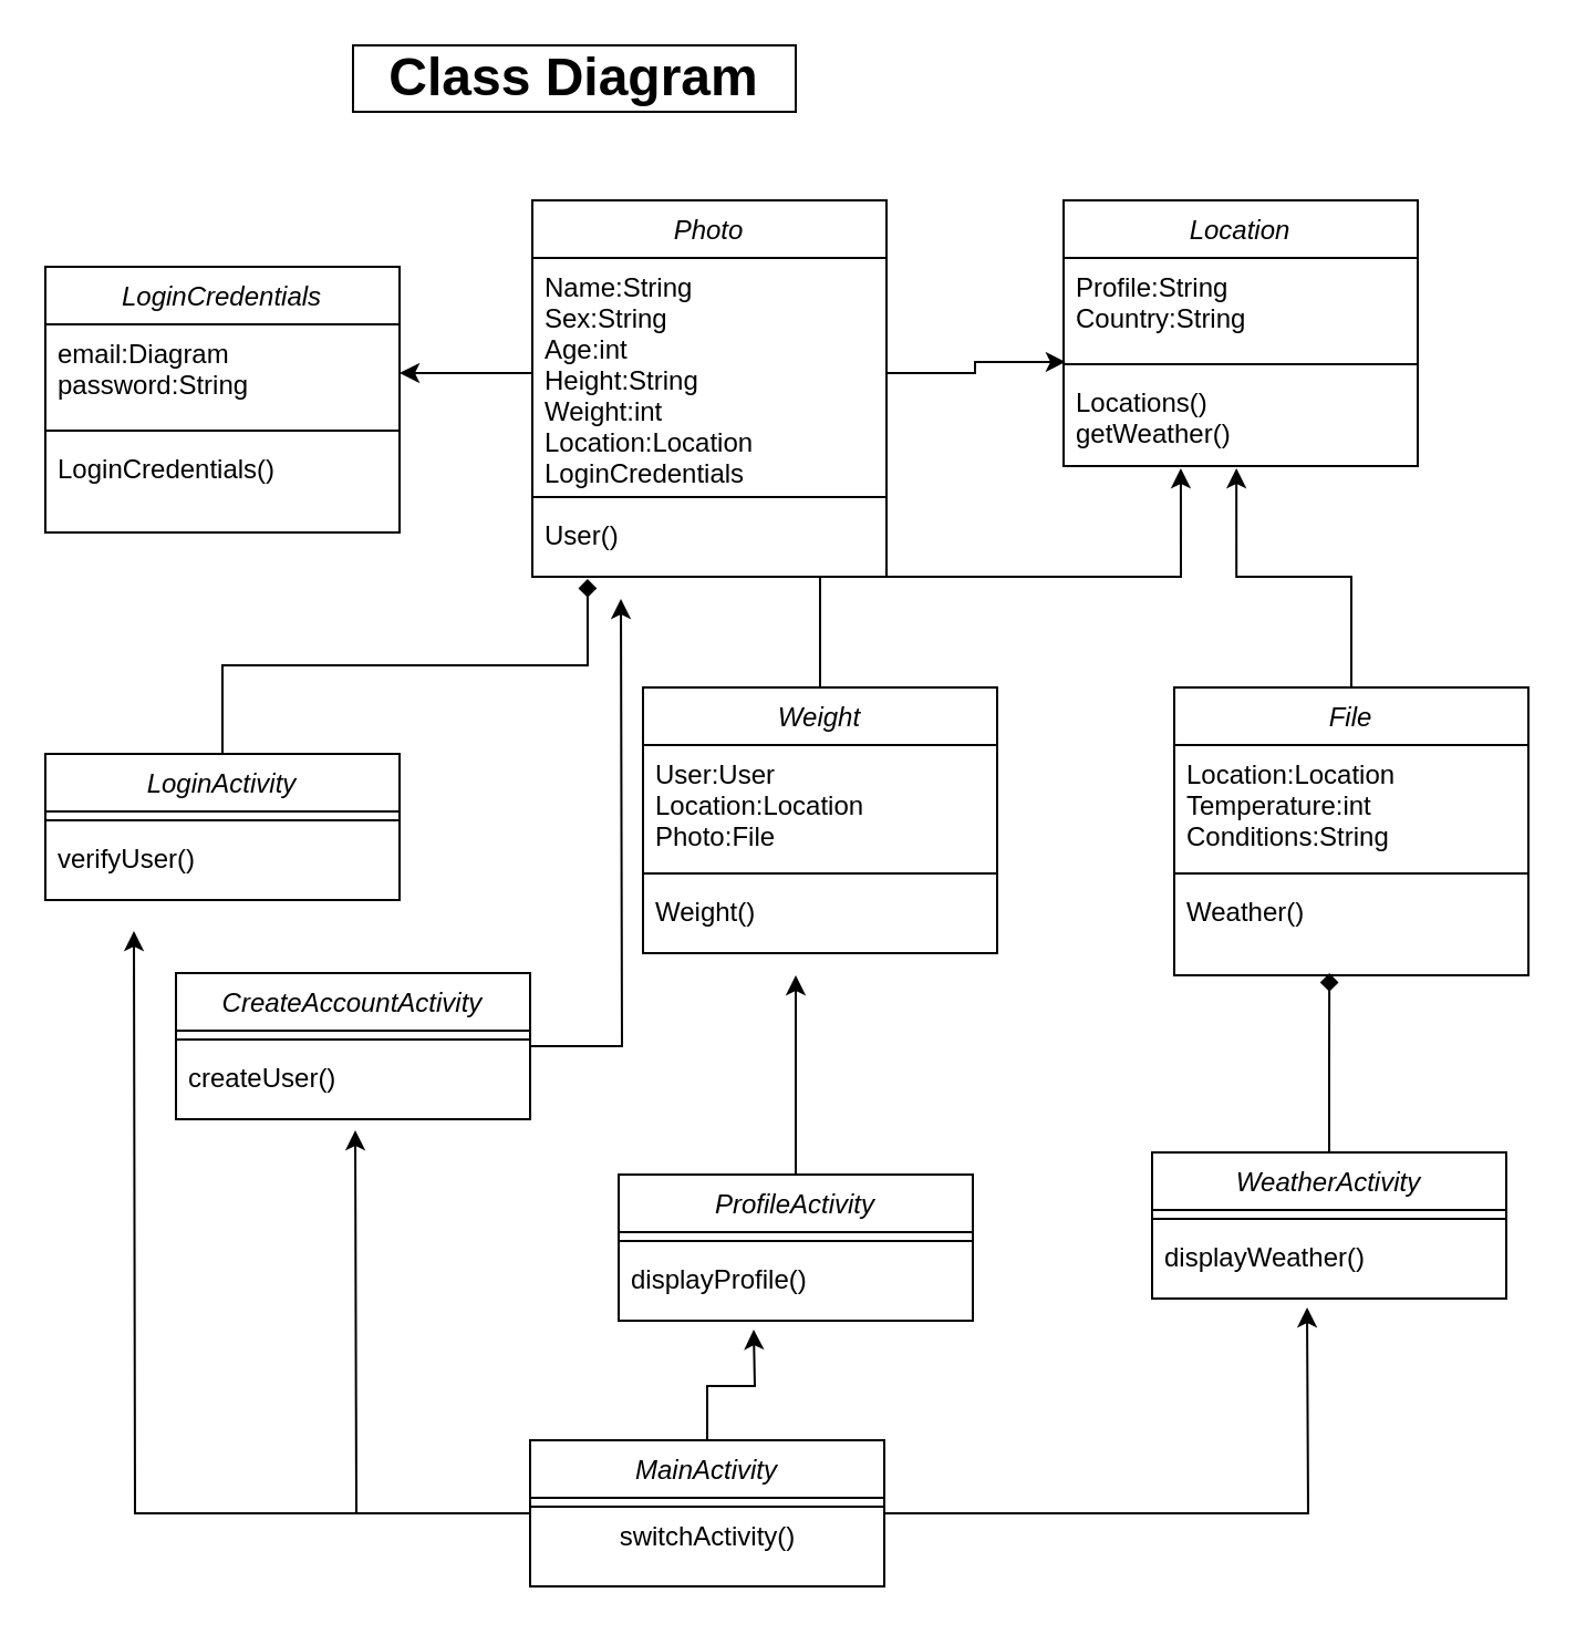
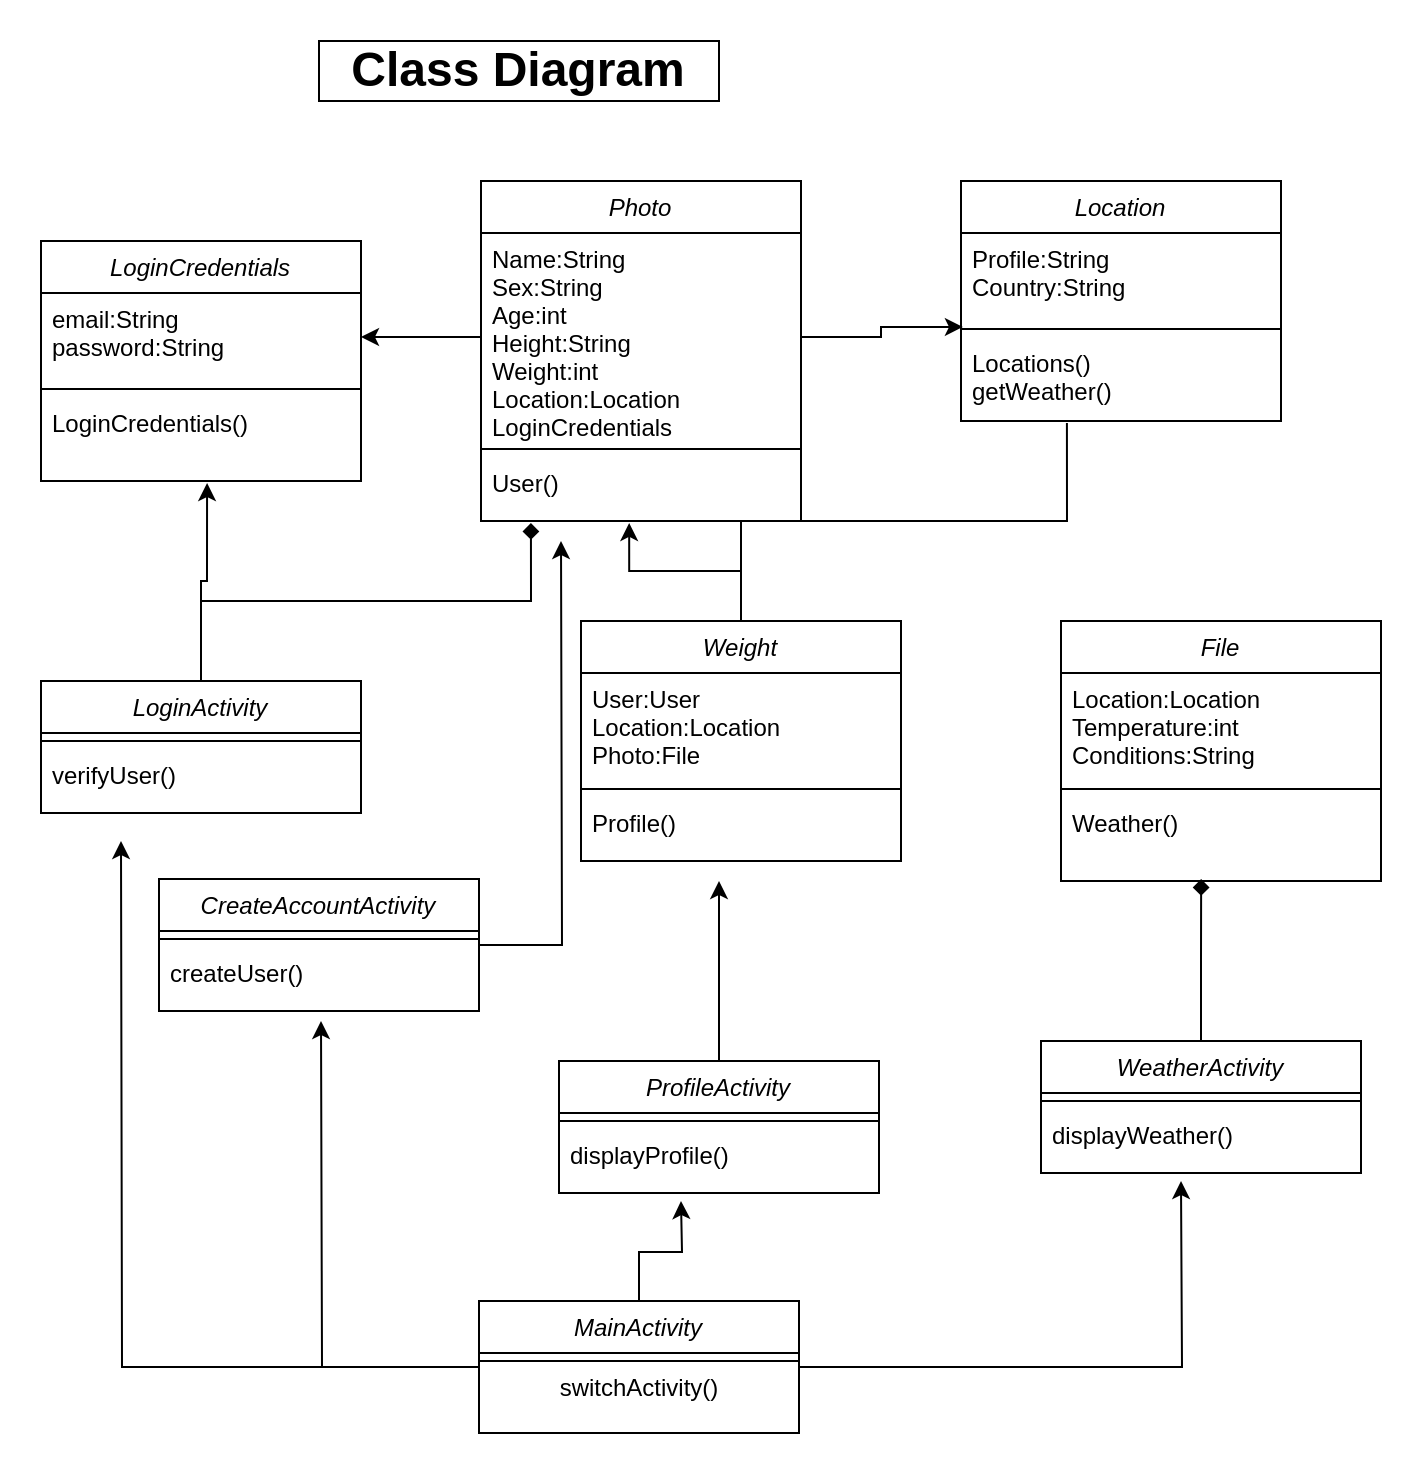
- <mxCell id="24" value="email:Diagram&#10;password:String" style="text;align=left;verticalAlign=top;spacingLeft=4;spacingRight=4;overflow=hidden;rotatable=0;points=[[0,0.5],[1,0.5]];portConstraint=eastwest;rounded=0;shadow=0;html=0;" parent="23" vertex="1"><mxGeometry y="26" width="160" height="44" as="geometry" /></mxCell>
+ <mxCell id="24" value="email:String&#10;password:String" style="text;align=left;verticalAlign=top;spacingLeft=4;spacingRight=4;overflow=hidden;rotatable=0;points=[[0,0.5],[1,0.5]];portConstraint=eastwest;rounded=0;shadow=0;html=0;" parent="23" vertex="1"><mxGeometry y="26" width="160" height="44" as="geometry" /></mxCell>
- <mxCell id="3" style="edgeStyle=orthogonalEdgeStyle;rounded=0;orthogonalLoop=1;jettySize=auto;html=1;entryX=0.331;entryY=1.024;entryDx=0;entryDy=0;entryPerimeter=0;" parent="1" source="7" target="18" edge="1"><mxGeometry relative="1" as="geometry" /></mxCell>
+ <mxCell id="3" style="edgeStyle=orthogonalEdgeStyle;rounded=0;orthogonalLoop=1;jettySize=auto;html=1;entryX=0.331;entryY=1.024;entryDx=0;entryDy=0;entryPerimeter=0;endArrow=none;" parent="1" source="7" target="18" edge="1"><mxGeometry relative="1" as="geometry" /></mxCell>
- <mxCell id="4" style="edgeStyle=orthogonalEdgeStyle;rounded=0;orthogonalLoop=1;jettySize=auto;html=1;entryX=0.488;entryY=1.024;entryDx=0;entryDy=0;entryPerimeter=0;" parent="1" source="11" target="18" edge="1"><mxGeometry relative="1" as="geometry" /></mxCell>
+ <mxCell id="28" style="edgeStyle=orthogonalEdgeStyle;rounded=0;orthogonalLoop=1;jettySize=auto;html=1;entryX=0.519;entryY=1.024;entryDx=0;entryDy=0;entryPerimeter=0;" parent="1" source="30" target="26" edge="1"><mxGeometry relative="1" as="geometry" /></mxCell>
+ <mxCell id="2" style="edgeStyle=orthogonalEdgeStyle;rounded=0;orthogonalLoop=1;jettySize=auto;html=1;entryX=0.463;entryY=1.031;entryDx=0;entryDy=0;entryPerimeter=0;" parent="1" source="7" target="22" edge="1"><mxGeometry relative="1" as="geometry"><mxPoint x="320" y="250" as="targetPoint" /></mxGeometry></mxCell>
- <mxCell id="10" value="Weight()&#10;" style="text;align=left;verticalAlign=top;spacingLeft=4;spacingRight=4;overflow=hidden;rotatable=0;points=[[0,0.5],[1,0.5]];portConstraint=eastwest;" parent="7" vertex="1"><mxGeometry y="88" width="160" height="32" as="geometry" /></mxCell>
+ <mxCell id="10" value="Profile()&#10;" style="text;align=left;verticalAlign=top;spacingLeft=4;spacingRight=4;overflow=hidden;rotatable=0;points=[[0,0.5],[1,0.5]];portConstraint=eastwest;" parent="7" vertex="1"><mxGeometry y="88" width="160" height="32" as="geometry" /></mxCell>
